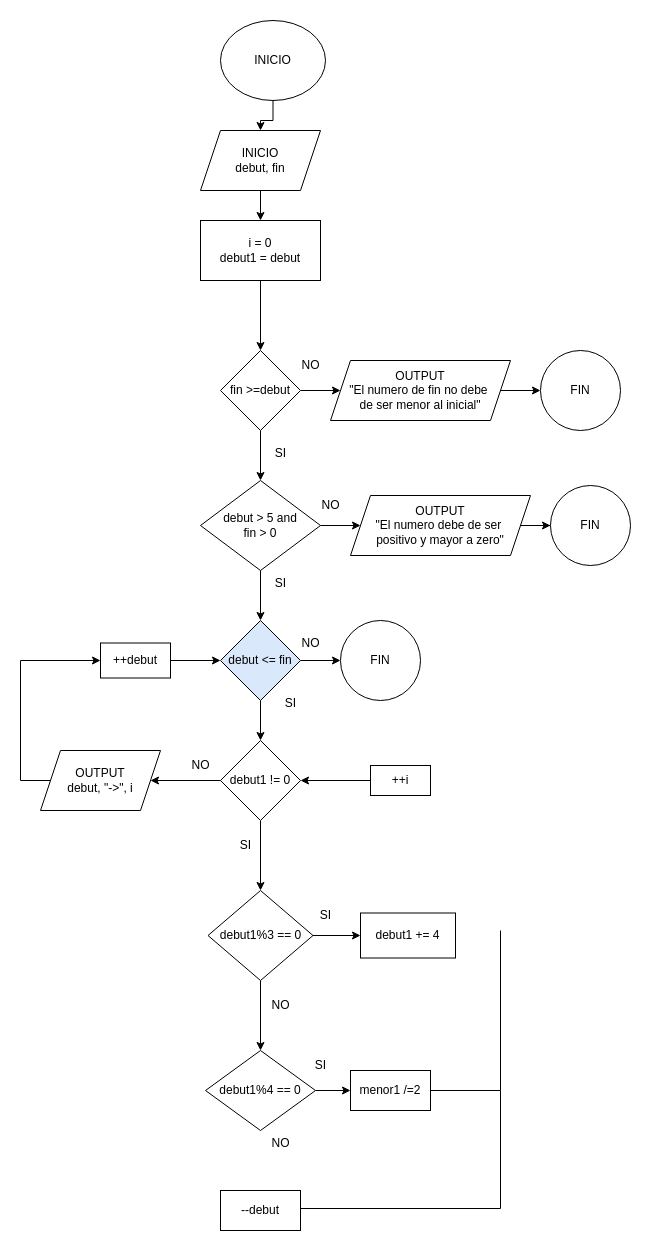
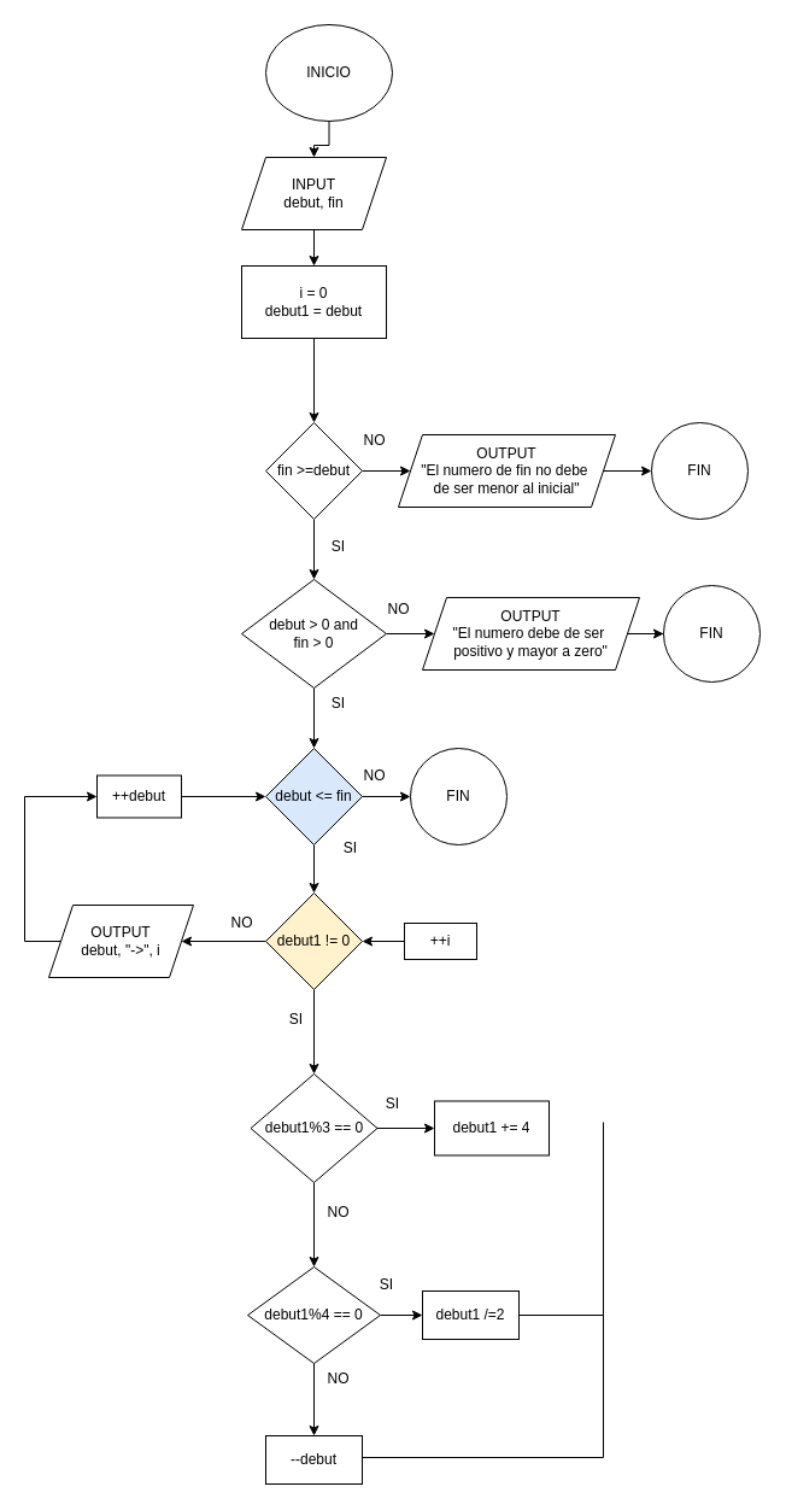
- <mxCell id="5" value="INICIO&lt;div&gt;debut, fin&lt;/div&gt;" style="shape=parallelogram;perimeter=parallelogramPerimeter;whiteSpace=wrap;html=1;fixedSize=1;" vertex="1" parent="1"><mxGeometry x="200" y="130" width="120" height="60" as="geometry" /></mxCell>
+ <mxCell id="5" value="INPUT&lt;div&gt;debut, fin&lt;/div&gt;" style="shape=parallelogram;perimeter=parallelogramPerimeter;whiteSpace=wrap;html=1;fixedSize=1;" vertex="1" parent="1"><mxGeometry x="200" y="130" width="120" height="60" as="geometry" /></mxCell>
- <mxCell id="16" value="debut &amp;gt; 5 and&lt;div&gt;fin &amp;gt; 0&lt;/div&gt;" style="rhombus;whiteSpace=wrap;html=1;" vertex="1" parent="1"><mxGeometry x="200" y="480" width="120" height="90" as="geometry" /></mxCell>
+ <mxCell id="16" value="debut &amp;gt; 0 and&lt;div&gt;fin &amp;gt; 0&lt;/div&gt;" style="rhombus;whiteSpace=wrap;html=1;" vertex="1" parent="1"><mxGeometry x="200" y="480" width="120" height="90" as="geometry" /></mxCell>
- <mxCell id="34" value="++debut" style="whiteSpace=wrap;html=1;" vertex="1" parent="1"><mxGeometry x="100" y="642.5" width="70" height="35" as="geometry" /></mxCell>
+ <mxCell id="34" value="++debut" style="whiteSpace=wrap;html=1;" vertex="1" parent="1"><mxGeometry x="80" y="642.5" width="70" height="35" as="geometry" /></mxCell>
- <mxCell id="30" value="debut1 != 0" style="rhombus;whiteSpace=wrap;html=1;" vertex="1" parent="1"><mxGeometry x="220" y="740" width="80" height="80" as="geometry" /></mxCell>
+ <mxCell id="30" value="debut1 != 0" style="rhombus;whiteSpace=wrap;html=1;fillColor=#fff2cc;" vertex="1" parent="1"><mxGeometry x="220" y="740" width="80" height="80" as="geometry" /></mxCell>
- <mxCell id="44" value="++i" style="whiteSpace=wrap;html=1;" vertex="1" parent="1"><mxGeometry x="370" y="765" width="60" height="30" as="geometry" /></mxCell>
+ <mxCell id="44" value="++i" style="whiteSpace=wrap;html=1;" vertex="1" parent="1"><mxGeometry x="335" y="765" width="60" height="30" as="geometry" /></mxCell>
- <mxCell id="49" value="menor1 /=2" style="whiteSpace=wrap;html=1;" vertex="1" parent="1"><mxGeometry x="350" y="1070" width="80" height="40" as="geometry" /></mxCell>
+ <mxCell id="49" value="debut1 /=2" style="whiteSpace=wrap;html=1;" vertex="1" parent="1"><mxGeometry x="350" y="1070" width="80" height="40" as="geometry" /></mxCell>
+ <mxCell id="46" value="" style="edgeStyle=orthogonalEdgeStyle;rounded=0;orthogonalLoop=1;jettySize=auto;html=1;" edge="1" parent="1" source="47" target="52"><mxGeometry relative="1" as="geometry" /></mxCell>
